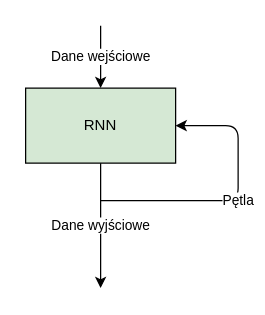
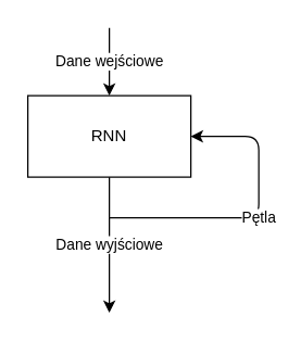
- <mxCell id="2" value="RNN" style="rounded=0;whiteSpace=wrap;html=1;fillColor=#d5e8d4;" vertex="1" parent="1"><mxGeometry x="20" y="70" width="120" height="60" as="geometry" /></mxCell>
+ <mxCell id="2" value="RNN" style="rounded=0;whiteSpace=wrap;html=1;" vertex="1" parent="1"><mxGeometry x="20" y="70" width="120" height="60" as="geometry" /></mxCell>
